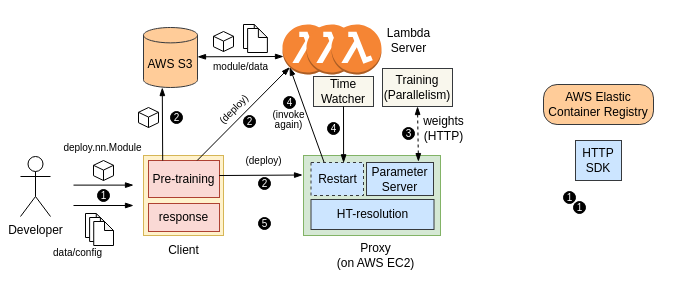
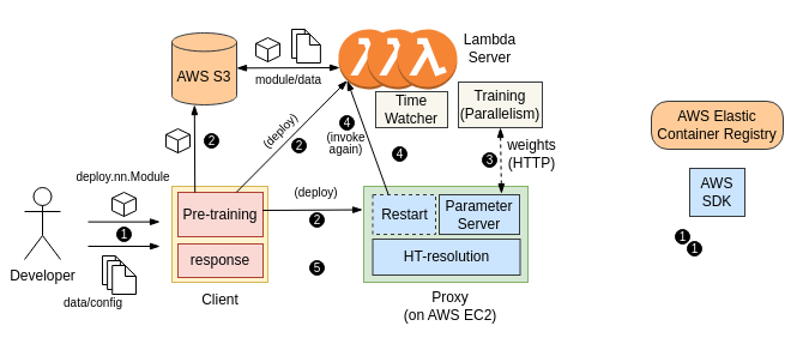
- <mxCell id="38" value="" style="endArrow=blockThin;html=1;rounded=0;exitX=0.5;exitY=1;exitDx=0;exitDy=0;entryX=0.621;entryY=0.009;entryDx=0;entryDy=0;entryPerimeter=0;endFill=1;" parent="1" source="33" target="37" edge="1"><mxGeometry width="50" height="50" relative="1" as="geometry"><mxPoint x="263" y="145" as="sourcePoint" /><mxPoint x="333" y="145" as="targetPoint" /></mxGeometry></mxCell>
- <mxCell id="6" value="HTTP SDK" style="rounded=0;whiteSpace=wrap;html=1;fillColor=#cce5ff;strokeColor=#36393d;" parent="1" vertex="1"><mxGeometry x="575" y="140" width="46" height="40" as="geometry" /></mxCell>
+ <mxCell id="6" value="AWS SDK" style="rounded=0;whiteSpace=wrap;html=1;fillColor=#cce5ff;strokeColor=#36393d;" parent="1" vertex="1"><mxGeometry x="575" y="140" width="46" height="40" as="geometry" /></mxCell>
